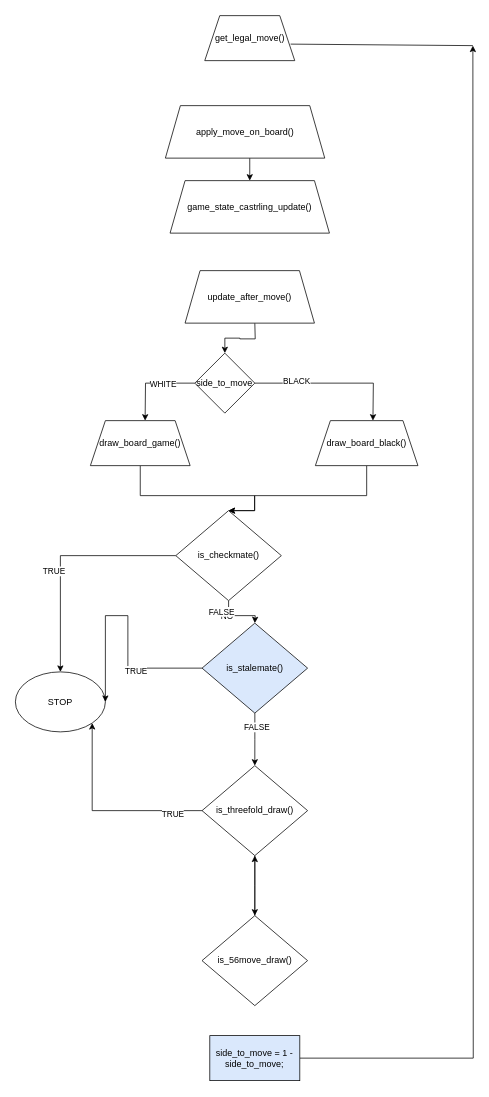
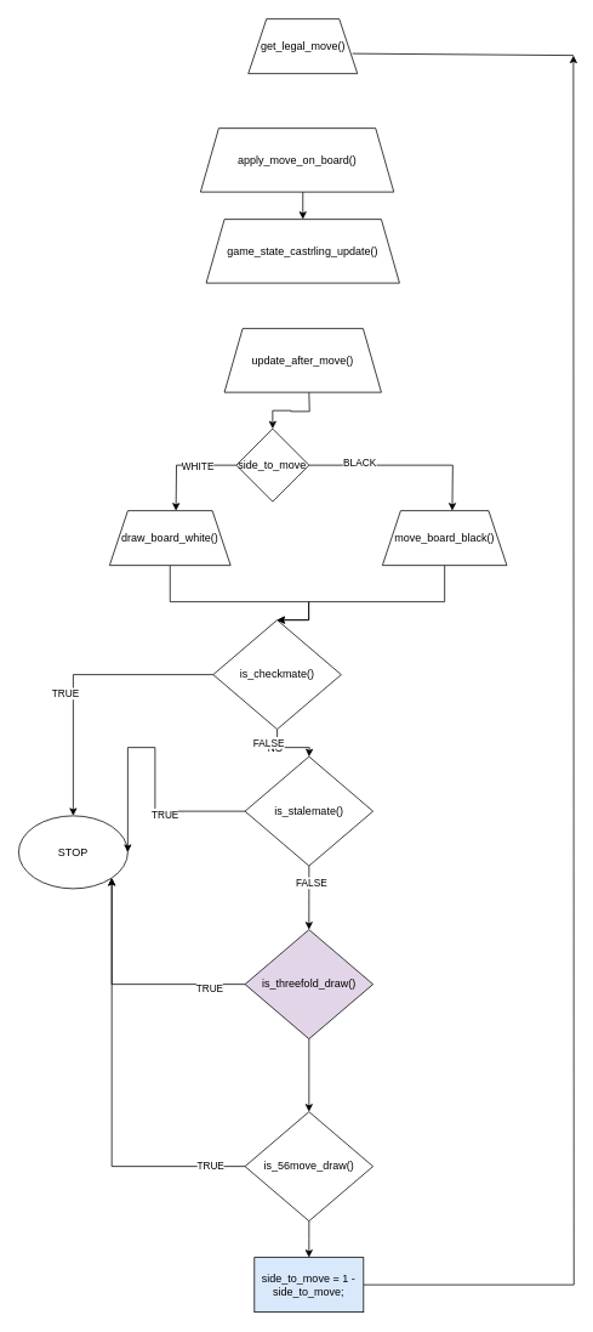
- <mxCell id="13" value="draw_board_game()" style="shape=trapezoid;perimeter=trapezoidPerimeter;whiteSpace=wrap;html=1;fixedSize=1;" vertex="1" parent="1"><mxGeometry x="120" y="560" width="133" height="60" as="geometry" /></mxCell>
+ <mxCell id="13" value="draw_board_white()" style="shape=trapezoid;perimeter=trapezoidPerimeter;whiteSpace=wrap;html=1;fixedSize=1;" vertex="1" parent="1"><mxGeometry x="120" y="560" width="133" height="60" as="geometry" /></mxCell>
- <mxCell id="15" value="draw_board_black()" style="shape=trapezoid;perimeter=trapezoidPerimeter;whiteSpace=wrap;html=1;fixedSize=1;" vertex="1" parent="1"><mxGeometry x="420" y="560" width="136.75" height="60" as="geometry" /></mxCell>
+ <mxCell id="15" value="move_board_black()" style="shape=trapezoid;perimeter=trapezoidPerimeter;whiteSpace=wrap;html=1;fixedSize=1;" vertex="1" parent="1"><mxGeometry x="420" y="560" width="136.75" height="60" as="geometry" /></mxCell>
- <mxCell id="32" value="is_stalemate()" style="rhombus;whiteSpace=wrap;html=1;fillColor=#dae8fc;" vertex="1" parent="1"><mxGeometry x="268.88" y="830" width="140.75" height="120" as="geometry" /></mxCell>
+ <mxCell id="32" value="is_stalemate()" style="rhombus;whiteSpace=wrap;html=1;" vertex="1" parent="1"><mxGeometry x="268.88" y="830" width="140.75" height="120" as="geometry" /></mxCell>
- <mxCell id="36" value="is_threefold_draw()" style="rhombus;whiteSpace=wrap;html=1;" vertex="1" parent="1"><mxGeometry x="268.88" y="1020" width="140.75" height="120" as="geometry" /></mxCell>
+ <mxCell id="36" value="is_threefold_draw()" style="rhombus;whiteSpace=wrap;html=1;fillColor=#e1d5e7;" vertex="1" parent="1"><mxGeometry x="268.88" y="1020" width="140.75" height="120" as="geometry" /></mxCell>
- <mxCell id="39" style="edgeStyle=orthogonalEdgeStyle;rounded=0;orthogonalLoop=1;jettySize=auto;html=1;" edge="1" parent="1" source="40" target="36"><mxGeometry relative="1" as="geometry"><mxPoint x="339.245" y="1410" as="targetPoint" /></mxGeometry></mxCell>
+ <mxCell id="39" style="edgeStyle=orthogonalEdgeStyle;rounded=0;orthogonalLoop=1;jettySize=auto;html=1;" edge="1" parent="1" source="40" target="42"><mxGeometry relative="1" as="geometry"><mxPoint x="339.245" y="1410" as="targetPoint" /></mxGeometry></mxCell>
+ <mxCell id="37" style="edgeStyle=orthogonalEdgeStyle;rounded=0;orthogonalLoop=1;jettySize=auto;html=1;entryX=1;entryY=1;entryDx=0;entryDy=0;" edge="1" parent="1" source="40" target="23"><mxGeometry relative="1" as="geometry" /></mxCell>
+ <mxCell id="38" value="TRUE" style="edgeLabel;html=1;align=center;verticalAlign=middle;resizable=0;points=[];" vertex="1" connectable="0" parent="37"><mxGeometry x="-0.834" y="-1" relative="1" as="geometry"><mxPoint as="offset" /></mxGeometry></mxCell>
